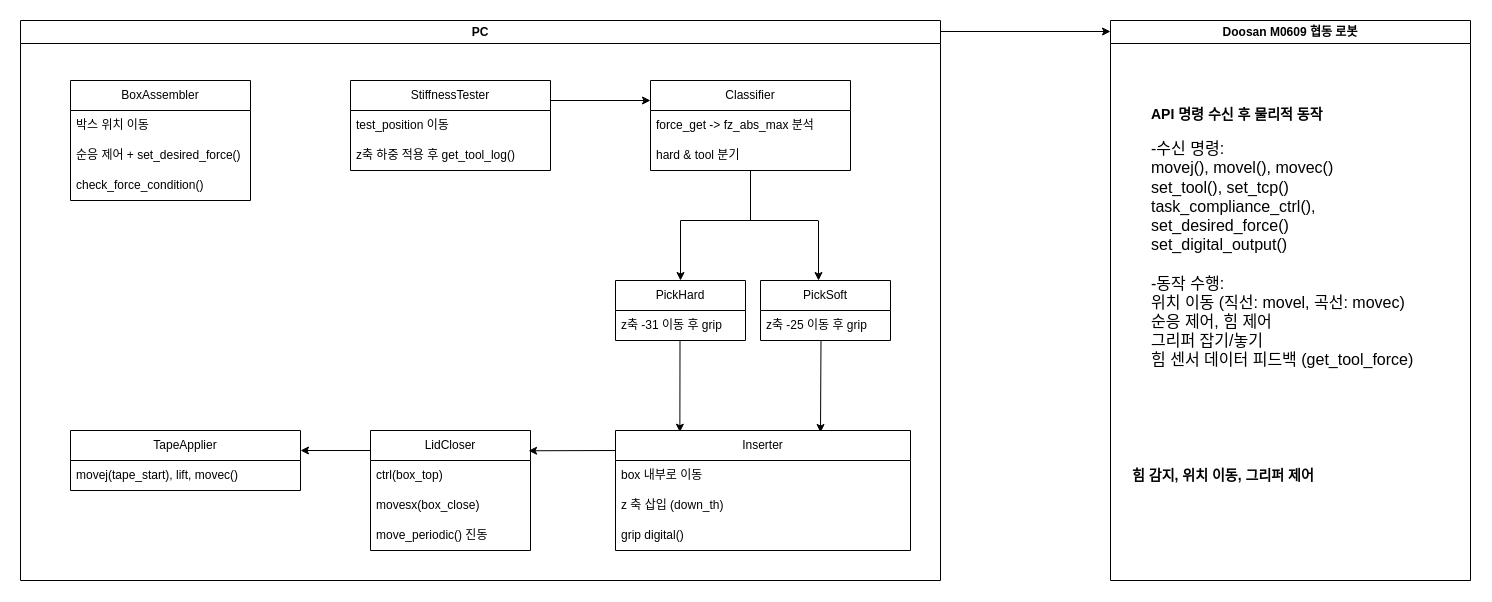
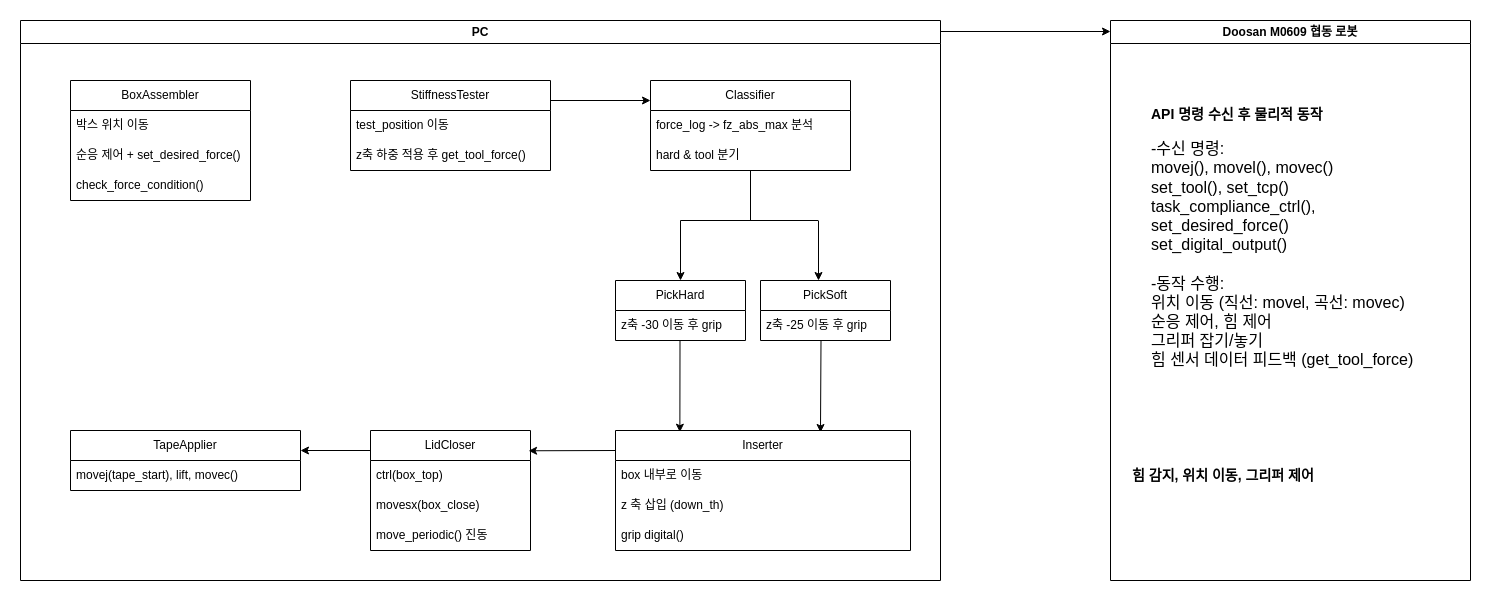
- <mxCell id="12" value="force_get -&amp;gt; fz_abs_max 분석" style="text;strokeColor=none;fillColor=none;align=left;verticalAlign=middle;spacingLeft=4;spacingRight=4;overflow=hidden;points=[[0,0.5],[1,0.5]];portConstraint=eastwest;rotatable=0;whiteSpace=wrap;html=1;" vertex="1" parent="11"><mxGeometry y="30" width="200" height="30" as="geometry" /></mxCell>
+ <mxCell id="12" value="force_log -&amp;gt; fz_abs_max 분석" style="text;strokeColor=none;fillColor=none;align=left;verticalAlign=middle;spacingLeft=4;spacingRight=4;overflow=hidden;points=[[0,0.5],[1,0.5]];portConstraint=eastwest;rotatable=0;whiteSpace=wrap;html=1;" vertex="1" parent="11"><mxGeometry y="30" width="200" height="30" as="geometry" /></mxCell>
- <mxCell id="10" value="z축 하중 적용 후 get_tool_log()" style="text;strokeColor=none;fillColor=none;align=left;verticalAlign=middle;spacingLeft=4;spacingRight=4;overflow=hidden;points=[[0,0.5],[1,0.5]];portConstraint=eastwest;rotatable=0;whiteSpace=wrap;html=1;" vertex="1" parent="8"><mxGeometry y="60" width="200" height="30" as="geometry" /></mxCell>
+ <mxCell id="10" value="z축 하중 적용 후 get_tool_force()" style="text;strokeColor=none;fillColor=none;align=left;verticalAlign=middle;spacingLeft=4;spacingRight=4;overflow=hidden;points=[[0,0.5],[1,0.5]];portConstraint=eastwest;rotatable=0;whiteSpace=wrap;html=1;" vertex="1" parent="8"><mxGeometry y="60" width="200" height="30" as="geometry" /></mxCell>
- <mxCell id="15" value="z축 -31 이동 후 grip" style="text;strokeColor=none;fillColor=none;align=left;verticalAlign=middle;spacingLeft=4;spacingRight=4;overflow=hidden;points=[[0,0.5],[1,0.5]];portConstraint=eastwest;rotatable=0;whiteSpace=wrap;html=1;" vertex="1" parent="14"><mxGeometry y="30" width="130" height="30" as="geometry" /></mxCell>
+ <mxCell id="15" value="z축 -30 이동 후 grip" style="text;strokeColor=none;fillColor=none;align=left;verticalAlign=middle;spacingLeft=4;spacingRight=4;overflow=hidden;points=[[0,0.5],[1,0.5]];portConstraint=eastwest;rotatable=0;whiteSpace=wrap;html=1;" vertex="1" parent="14"><mxGeometry y="30" width="130" height="30" as="geometry" /></mxCell>
